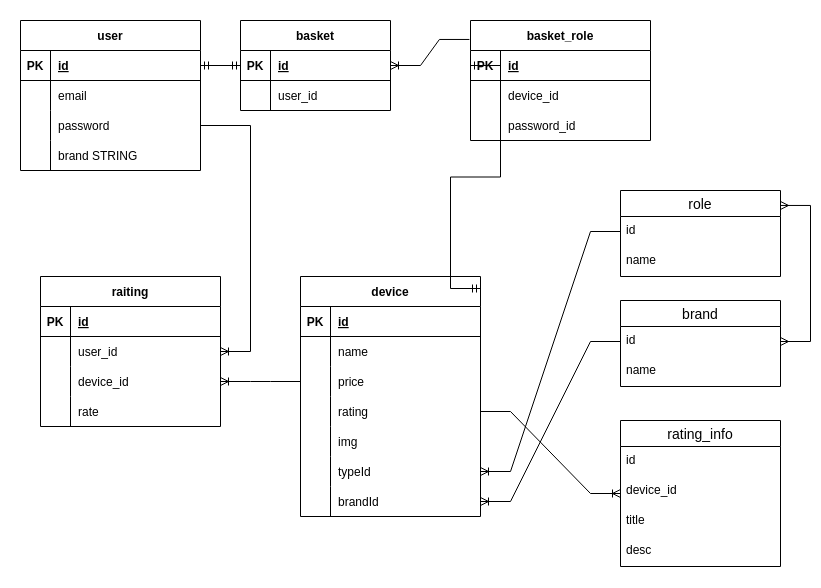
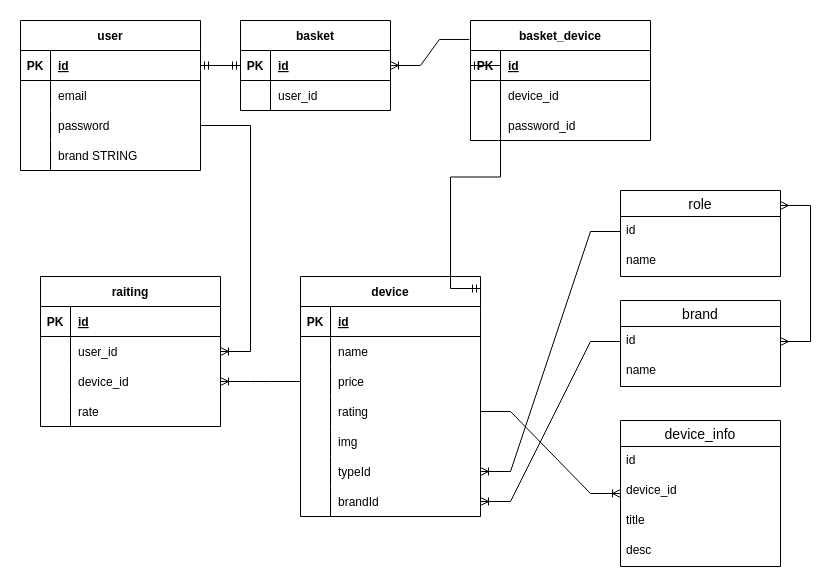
- <mxCell id="62" value="basket_role" style="shape=table;startSize=30;container=1;collapsible=1;childLayout=tableLayout;fixedRows=1;rowLines=0;fontStyle=1;align=center;resizeLast=1;" vertex="1" parent="1"><mxGeometry x="470" y="20" width="180" height="120" as="geometry" /></mxCell>
+ <mxCell id="62" value="basket_device" style="shape=table;startSize=30;container=1;collapsible=1;childLayout=tableLayout;fixedRows=1;rowLines=0;fontStyle=1;align=center;resizeLast=1;" vertex="1" parent="1"><mxGeometry x="470" y="20" width="180" height="120" as="geometry" /></mxCell>
- <mxCell id="56" value="rating_info" style="swimlane;fontStyle=0;childLayout=stackLayout;horizontal=1;startSize=26;horizontalStack=0;resizeParent=1;resizeParentMax=0;resizeLast=0;collapsible=1;marginBottom=0;align=center;fontSize=14;" vertex="1" parent="1"><mxGeometry x="620" y="420" width="160" height="146" as="geometry" /></mxCell>
+ <mxCell id="56" value="device_info" style="swimlane;fontStyle=0;childLayout=stackLayout;horizontal=1;startSize=26;horizontalStack=0;resizeParent=1;resizeParentMax=0;resizeLast=0;collapsible=1;marginBottom=0;align=center;fontSize=14;" vertex="1" parent="1"><mxGeometry x="620" y="420" width="160" height="146" as="geometry" /></mxCell>
